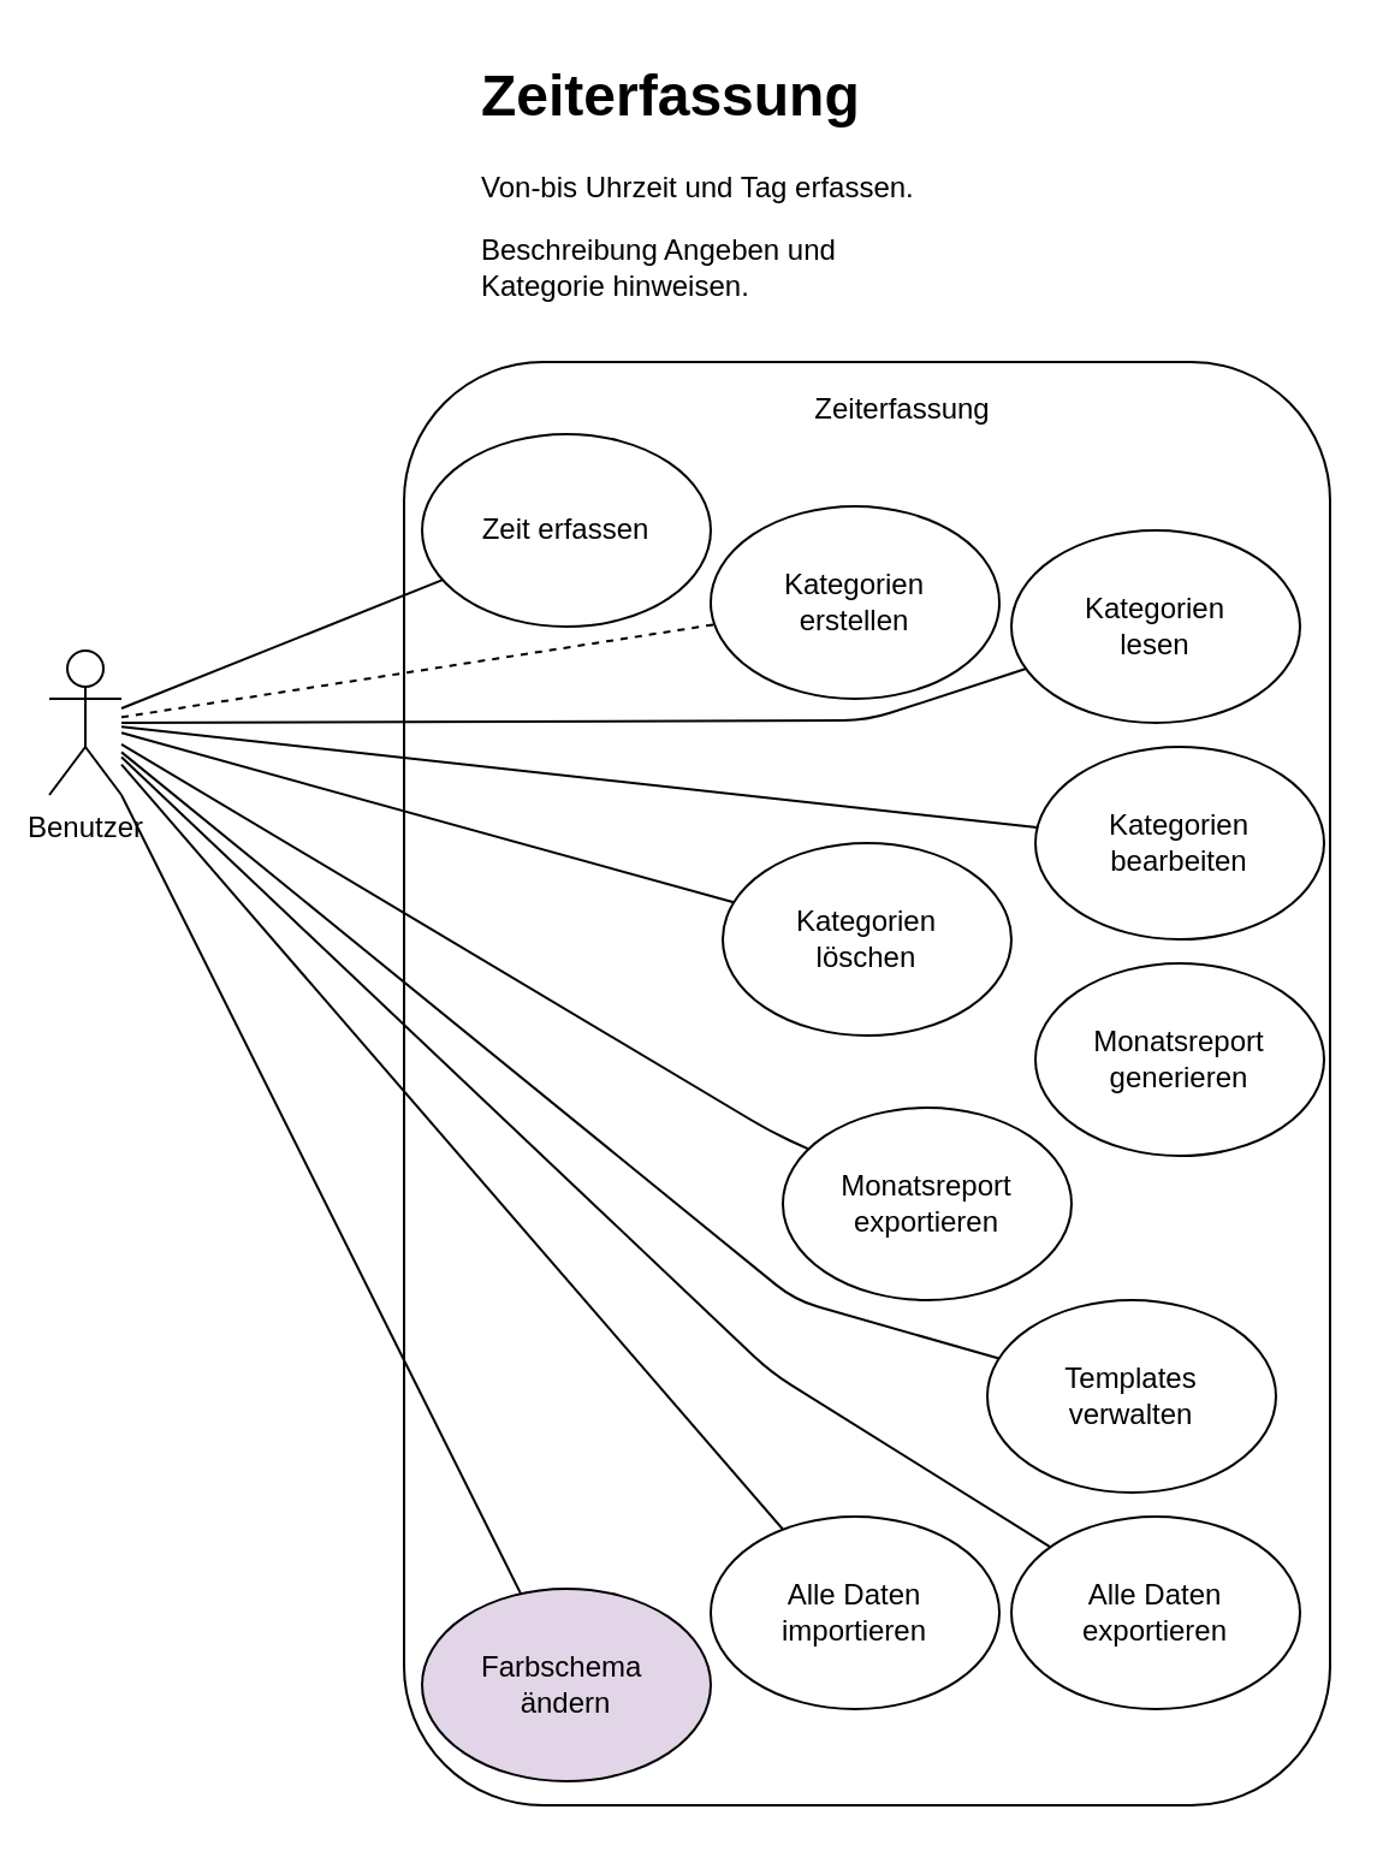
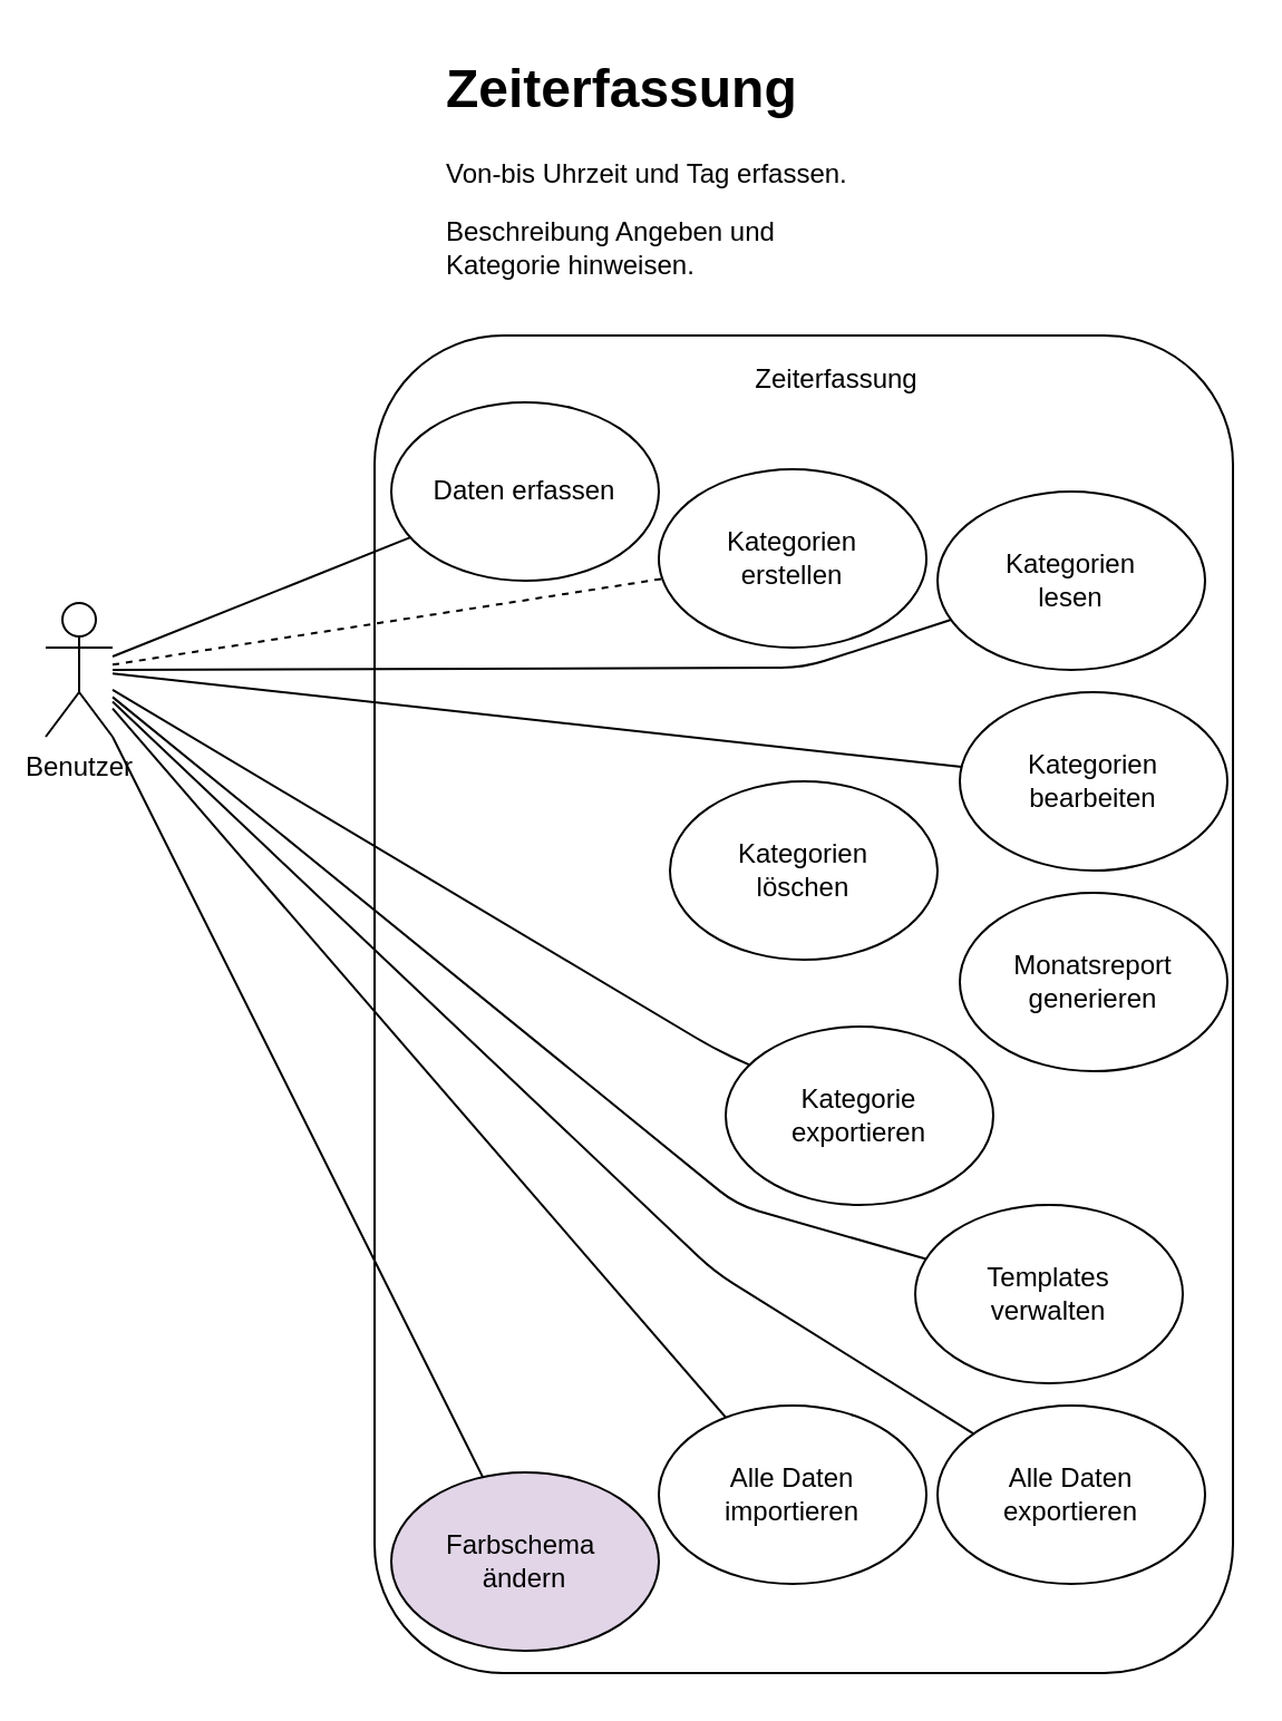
- <mxCell id="3" value="Zeit erfassen" style="ellipse;whiteSpace=wrap;html=1;" vertex="1" parent="1"><mxGeometry x="175" y="180" width="120" height="80" as="geometry" /></mxCell>
+ <mxCell id="3" value="Daten erfassen" style="ellipse;whiteSpace=wrap;html=1;" vertex="1" parent="1"><mxGeometry x="175" y="180" width="120" height="80" as="geometry" /></mxCell>
- <mxCell id="15" value="" style="endArrow=none;html=1;" edge="1" parent="1" source="7" target="14"><mxGeometry width="50" height="50" relative="1" as="geometry"><mxPoint x="50" y="306.75" as="sourcePoint" /><mxPoint x="385.269" y="457.621" as="targetPoint" /></mxGeometry></mxCell>
- <mxCell id="19" value="Monatsreport&lt;br&gt;exportieren" style="ellipse;whiteSpace=wrap;html=1;" vertex="1" parent="1"><mxGeometry x="325" y="460" width="120" height="80" as="geometry" /></mxCell>
+ <mxCell id="19" value="Kategorie&lt;br&gt;exportieren" style="ellipse;whiteSpace=wrap;html=1;" vertex="1" parent="1"><mxGeometry x="325" y="460" width="120" height="80" as="geometry" /></mxCell>
